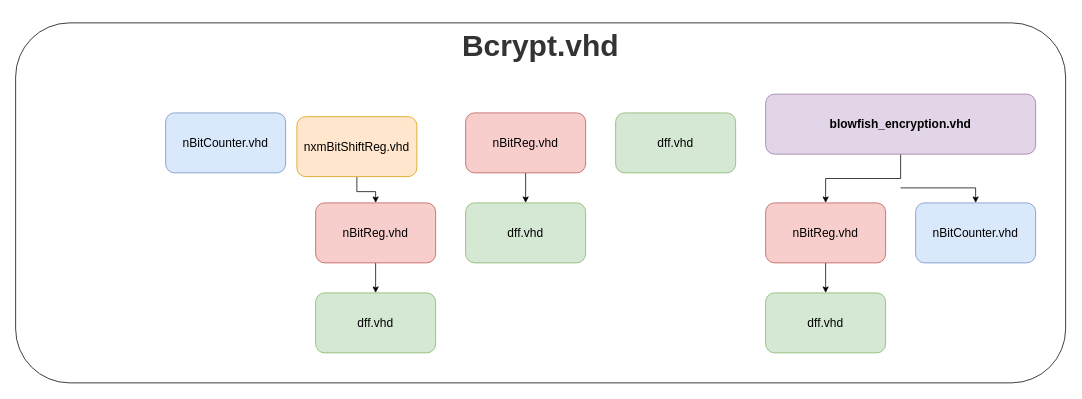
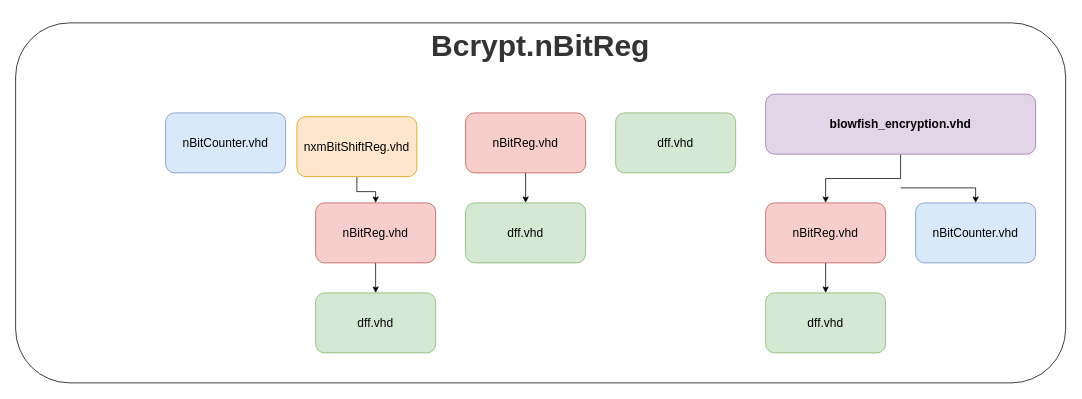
- <mxCell id="3" value="&lt;font style=&quot;font-size: 40px;&quot;&gt;Bcrypt.vhd&lt;/font&gt;" style="rounded=1;whiteSpace=wrap;html=1;fillColor=none;fontColor=#333333;strokeColor=none;fontStyle=1;fontSize=27;" parent="1" vertex="1"><mxGeometry x="60" y="20" width="1320" height="80" as="geometry" /></mxCell>
+ <mxCell id="3" value="&lt;font style=&quot;font-size: 40px;&quot;&gt;Bcrypt.nBitReg&lt;/font&gt;" style="rounded=1;whiteSpace=wrap;html=1;fillColor=none;fontColor=#333333;strokeColor=none;fontStyle=1;fontSize=27;" parent="1" vertex="1"><mxGeometry x="60" y="20" width="1320" height="80" as="geometry" /></mxCell>
